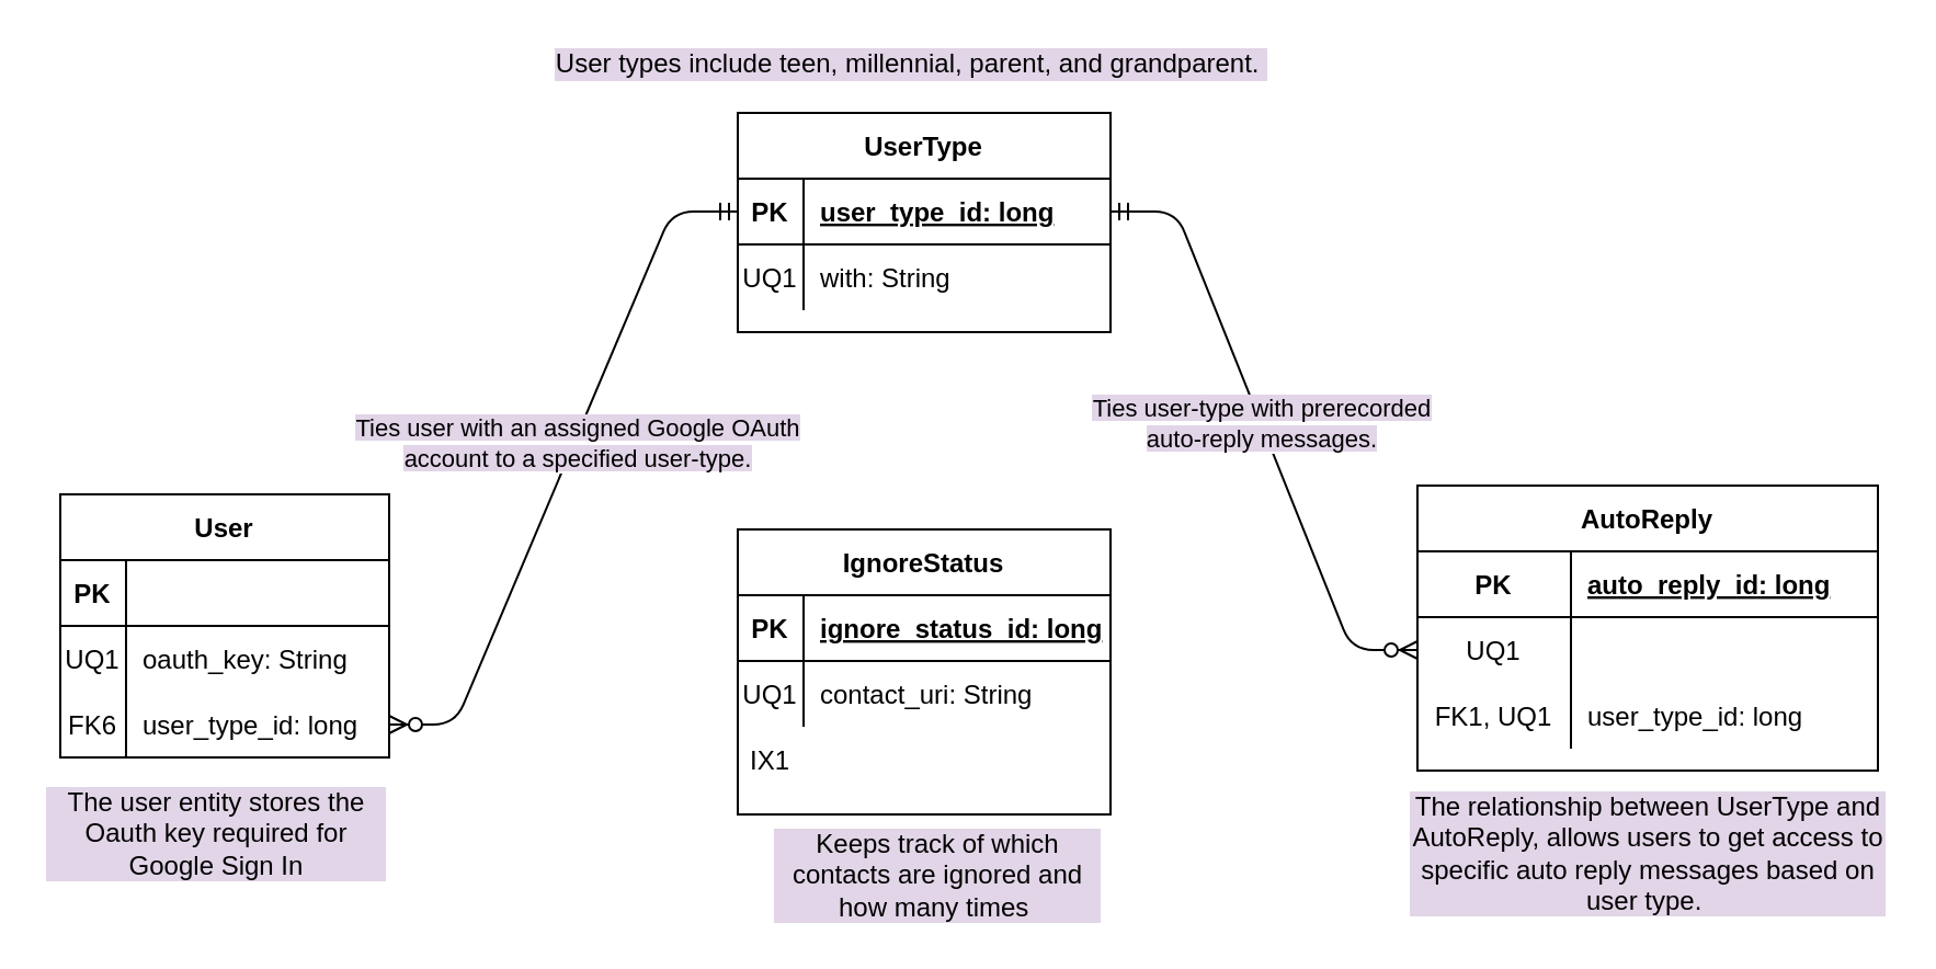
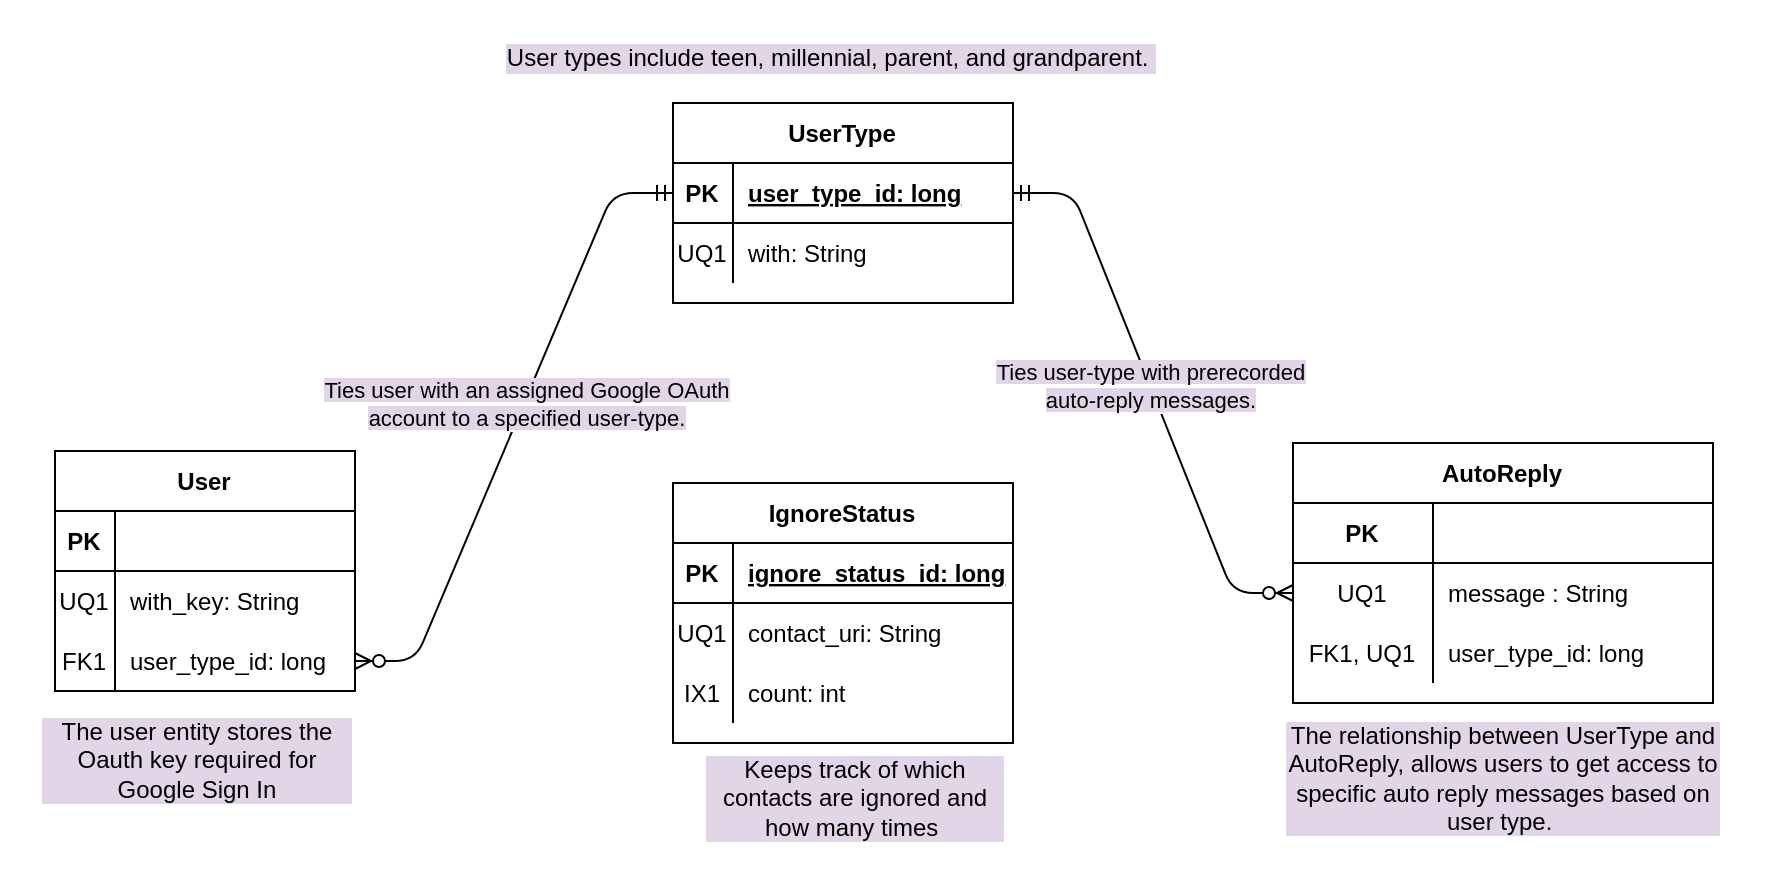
- <mxCell id="37" value="auto_reply_id: long" style="shape=partialRectangle;overflow=hidden;connectable=0;fillColor=none;top=0;left=0;bottom=0;right=0;align=left;spacingLeft=6;fontStyle=5;" parent="35" vertex="1"><mxGeometry x="70" width="140" height="30" as="geometry" /></mxCell>
+ <mxCell id="40" value="message : String" style="shape=partialRectangle;overflow=hidden;connectable=0;fillColor=none;top=0;left=0;bottom=0;right=0;align=left;spacingLeft=6;" parent="38" vertex="1"><mxGeometry x="70" width="140" height="30" as="geometry" /></mxCell>
- <mxCell id="8" value="oauth_key: String" style="shape=partialRectangle;connectable=0;fillColor=none;top=0;left=0;bottom=0;right=0;align=left;spacingLeft=6;overflow=hidden;" parent="6" vertex="1"><mxGeometry x="30" width="120" height="30" as="geometry" /></mxCell>
+ <mxCell id="8" value="with_key: String" style="shape=partialRectangle;connectable=0;fillColor=none;top=0;left=0;bottom=0;right=0;align=left;spacingLeft=6;overflow=hidden;" parent="6" vertex="1"><mxGeometry x="30" width="120" height="30" as="geometry" /></mxCell>
- <mxCell id="10" value="FK6" style="shape=partialRectangle;connectable=0;fillColor=none;top=0;left=0;bottom=0;right=0;editable=1;overflow=hidden;" parent="9" vertex="1"><mxGeometry width="30" height="30" as="geometry" /></mxCell>
+ <mxCell id="10" value="FK1" style="shape=partialRectangle;connectable=0;fillColor=none;top=0;left=0;bottom=0;right=0;editable=1;overflow=hidden;" parent="9" vertex="1"><mxGeometry width="30" height="30" as="geometry" /></mxCell>
+ <mxCell id="33" value="count: int" style="shape=partialRectangle;connectable=0;fillColor=none;top=0;left=0;bottom=0;right=0;align=left;spacingLeft=6;overflow=hidden;" parent="31" vertex="1"><mxGeometry x="30" width="140" height="30" as="geometry" /></mxCell>
